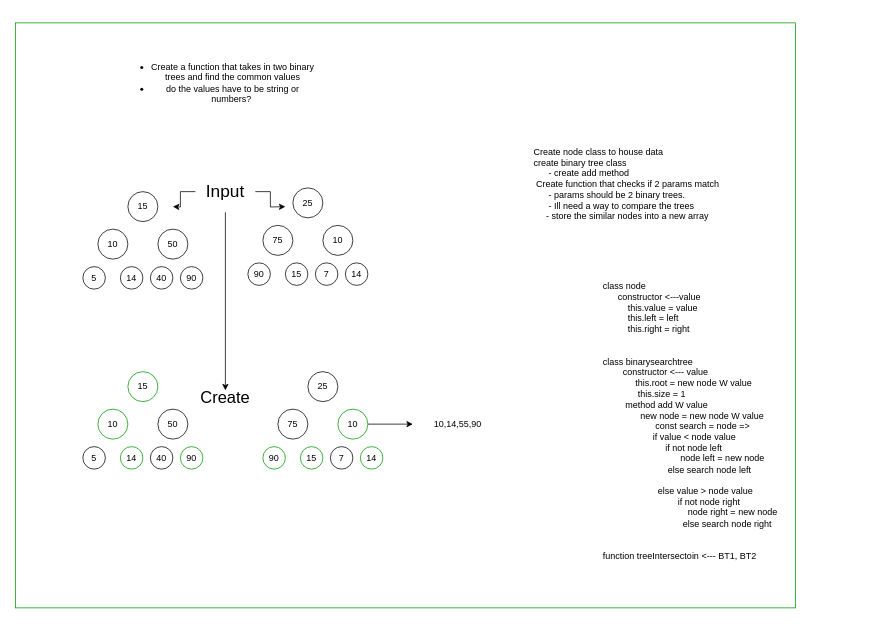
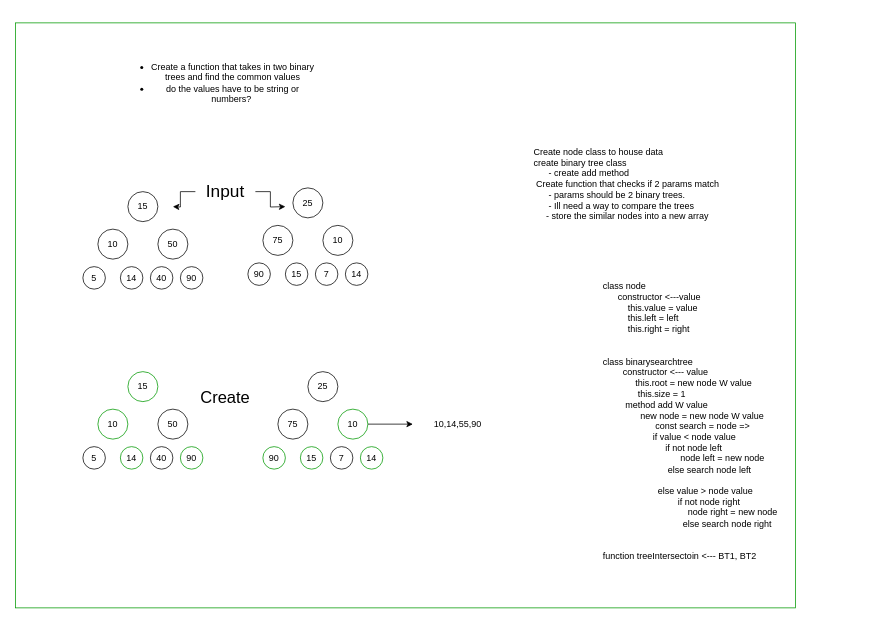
- <mxCell id="35" style="edgeStyle=orthogonalEdgeStyle;rounded=0;orthogonalLoop=1;jettySize=auto;html=1;" edge="1" parent="1" source="36" target="37"><mxGeometry relative="1" as="geometry"><mxPoint x="300" y="530" as="targetPoint" /></mxGeometry></mxCell>
